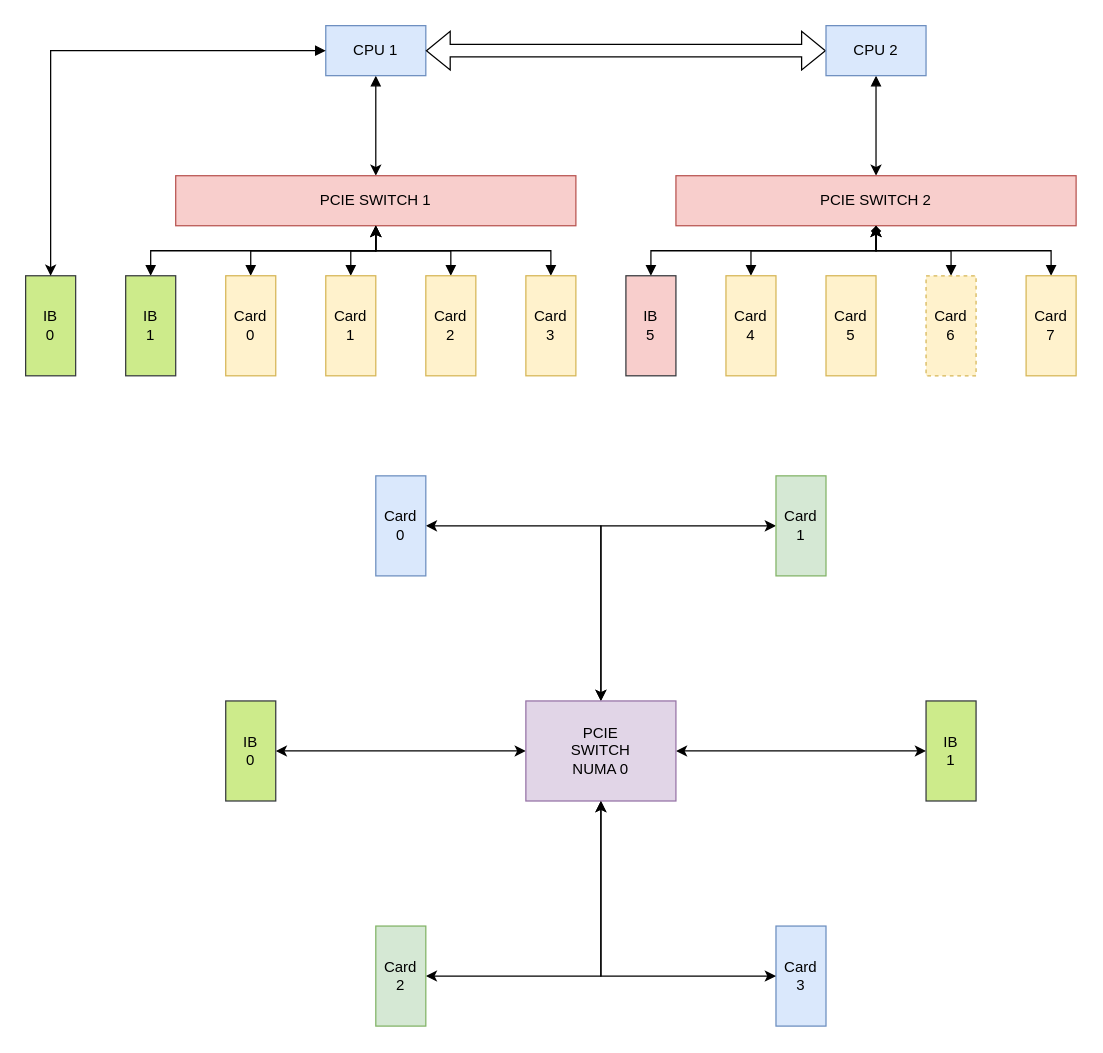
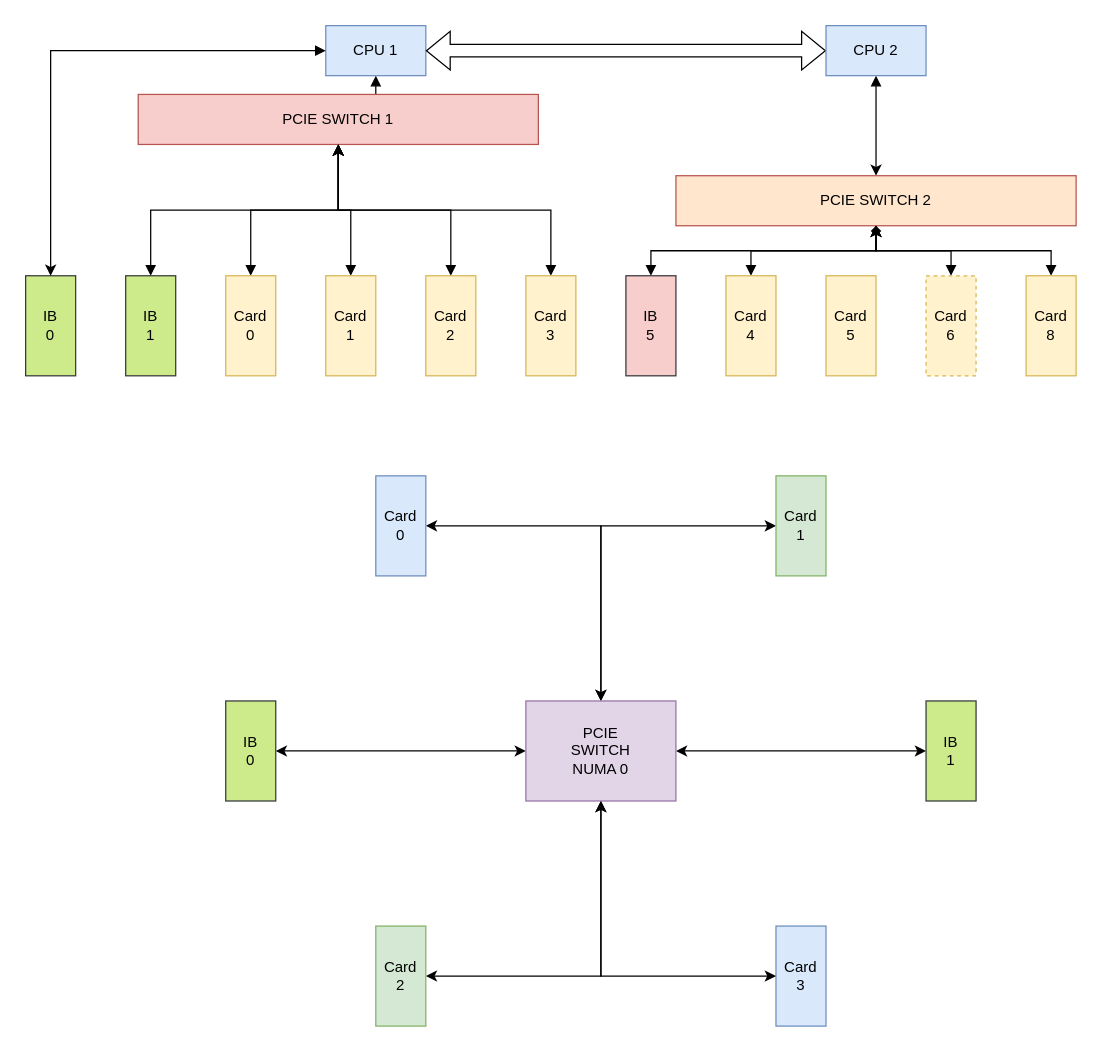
- <mxCell id="7" value="PCIE SWITCH 1" style="rounded=0;whiteSpace=wrap;html=1;fillColor=#f8cecc;strokeColor=#b85450;" vertex="1" parent="1"><mxGeometry x="140" y="140" width="320" height="40" as="geometry" /></mxCell>
+ <mxCell id="7" value="PCIE SWITCH 1" style="rounded=0;whiteSpace=wrap;html=1;fillColor=#f8cecc;strokeColor=#b85450;" vertex="1" parent="1"><mxGeometry x="110" y="75" width="320" height="40" as="geometry" /></mxCell>
- <mxCell id="8" value="PCIE SWITCH 2" style="rounded=0;whiteSpace=wrap;html=1;fillColor=#f8cecc;strokeColor=#b85450;" vertex="1" parent="1"><mxGeometry x="540" y="140" width="320" height="40" as="geometry" /></mxCell>
+ <mxCell id="8" value="PCIE SWITCH 2" style="rounded=0;whiteSpace=wrap;html=1;fillColor=#ffe6cc;strokeColor=#b85450;" vertex="1" parent="1"><mxGeometry x="540" y="140" width="320" height="40" as="geometry" /></mxCell>
- <mxCell id="25" value="Card&lt;br style=&quot;border-color: var(--border-color);&quot;&gt;7" style="rounded=0;whiteSpace=wrap;html=1;fillColor=#fff2cc;strokeColor=#d6b656;" vertex="1" parent="1"><mxGeometry y="220" width="40" height="80" as="geometry" x="820" /></mxCell>
+ <mxCell id="25" value="Card&lt;br style=&quot;border-color: var(--border-color);&quot;&gt;8" style="rounded=0;whiteSpace=wrap;html=1;fillColor=#fff2cc;strokeColor=#d6b656;" vertex="1" parent="1"><mxGeometry y="220" width="40" height="80" as="geometry" x="820" /></mxCell>
